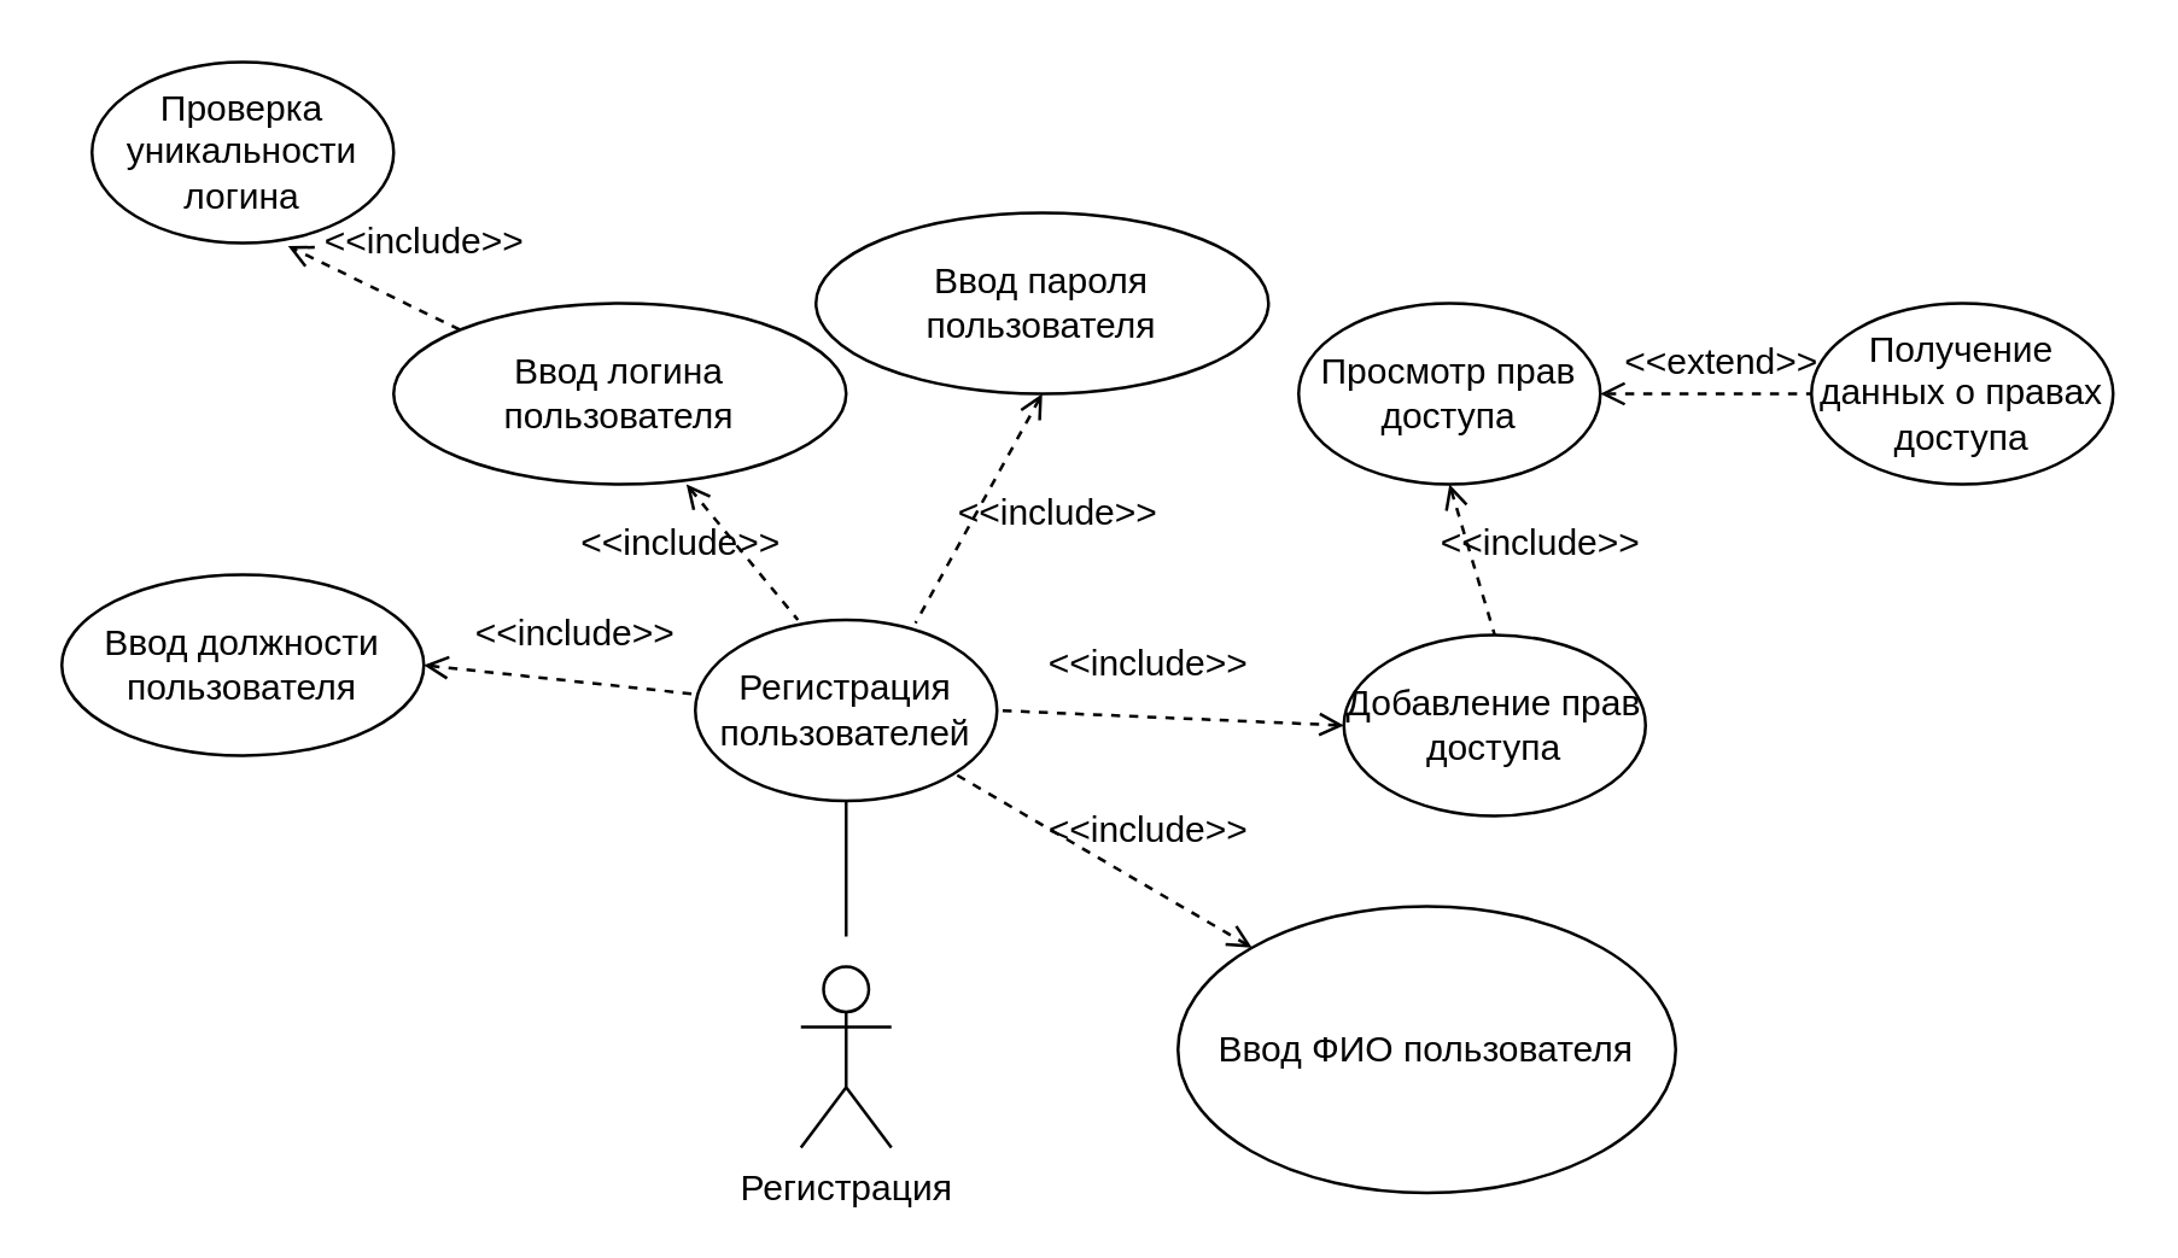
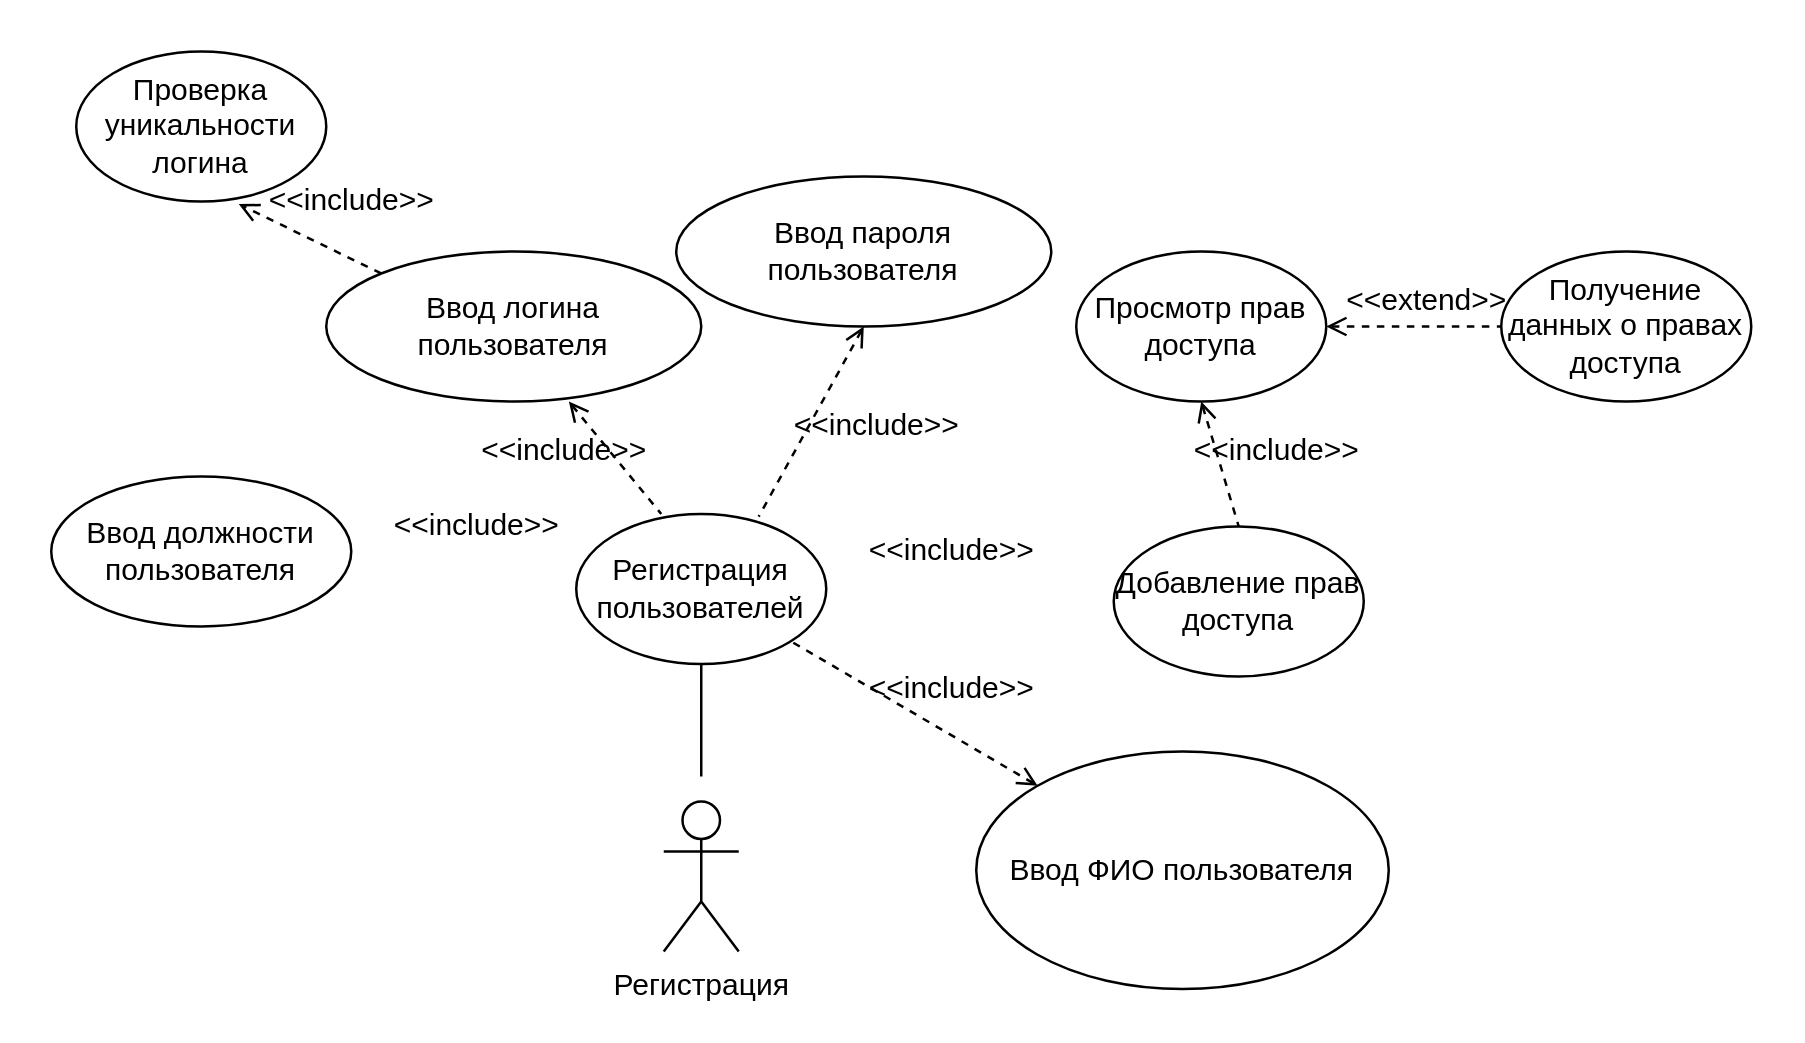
- <mxCell id="12" value="" style="endArrow=none;dashed=1;html=1;exitX=1;exitY=0.5;exitDx=0;exitDy=0;verticalAlign=top;startArrow=open;startFill=0;" parent="1" source="5" target="3" edge="1"><mxGeometry width="50" height="50" relative="1" as="geometry"><mxPoint x="330" y="-40.83" as="sourcePoint" /><mxPoint x="430" y="-40.83" as="targetPoint" /></mxGeometry></mxCell>
- <mxCell id="16" value="" style="endArrow=none;dashed=1;html=1;exitX=0;exitY=0.5;exitDx=0;exitDy=0;verticalAlign=top;startArrow=open;startFill=0;entryX=1;entryY=0.5;entryDx=0;entryDy=0;" parent="1" source="8" target="3" edge="1"><mxGeometry width="50" height="50" relative="1" as="geometry"><mxPoint x="280.4" y="250" as="sourcePoint" /><mxPoint x="218.184" y="303.386" as="targetPoint" /></mxGeometry></mxCell>
